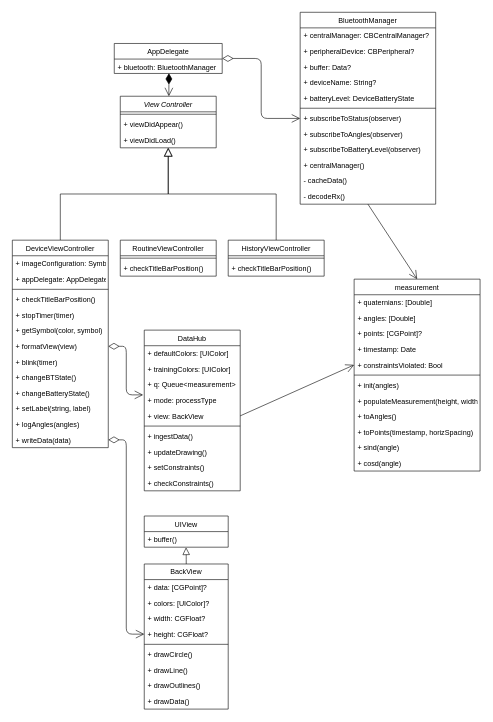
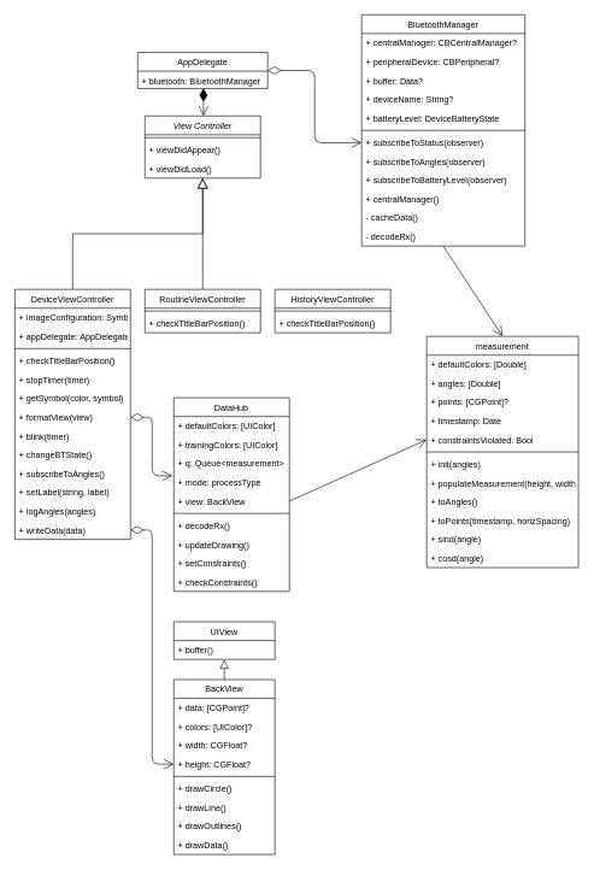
- <mxCell id="4" value="" style="endArrow=block;endSize=12;endFill=0;shadow=0;strokeWidth=1;rounded=0;edgeStyle=elbowEdgeStyle;elbow=vertical;exitX=0.5;exitY=0;exitDx=0;exitDy=0;" edge="1" parent="1" source="30" target="36"><mxGeometry width="160" relative="1" as="geometry"><mxPoint x="290" y="410" as="sourcePoint" /><mxPoint x="300" y="300" as="targetPoint" /></mxGeometry></mxCell>
+ <mxCell id="3" value="" style="endArrow=block;endSize=12;endFill=0;shadow=0;strokeWidth=1;rounded=0;edgeStyle=elbowEdgeStyle;elbow=vertical;" parent="1" source="27" target="33" edge="1"><mxGeometry width="160" relative="1" as="geometry"><mxPoint x="210" y="413" as="sourcePoint" /><mxPoint x="310" y="311" as="targetPoint" /></mxGeometry></mxCell>
- <mxCell id="38" value="+ quaternians: [Double]" style="text;strokeColor=none;fillColor=none;align=left;verticalAlign=top;spacingLeft=4;spacingRight=4;overflow=hidden;rotatable=0;points=[[0,0.5],[1,0.5]];portConstraint=eastwest;" vertex="1" parent="37"><mxGeometry y="26" width="210" height="26" as="geometry" /></mxCell>
+ <mxCell id="38" value="+ defaultColors: [Double]" style="text;strokeColor=none;fillColor=none;align=left;verticalAlign=top;spacingLeft=4;spacingRight=4;overflow=hidden;rotatable=0;points=[[0,0.5],[1,0.5]];portConstraint=eastwest;" vertex="1" parent="37"><mxGeometry y="26" width="210" height="26" as="geometry" /></mxCell>
- <mxCell id="23" value="+ changeBatteryState()" style="text;align=left;verticalAlign=top;spacingLeft=4;spacingRight=4;overflow=hidden;rotatable=0;points=[[0,0.5],[1,0.5]];portConstraint=eastwest;" vertex="1" parent="13"><mxGeometry y="242" width="160" height="26" as="geometry" /></mxCell>
+ <mxCell id="23" value="+ subscribeToAngles()" style="text;align=left;verticalAlign=top;spacingLeft=4;spacingRight=4;overflow=hidden;rotatable=0;points=[[0,0.5],[1,0.5]];portConstraint=eastwest;" vertex="1" parent="13"><mxGeometry y="242" width="160" height="26" as="geometry" /></mxCell>
- <mxCell id="84" value="+ ingestData()" style="text;strokeColor=none;fillColor=none;align=left;verticalAlign=top;spacingLeft=4;spacingRight=4;overflow=hidden;rotatable=0;points=[[0,0.5],[1,0.5]];portConstraint=eastwest;" vertex="1" parent="77"><mxGeometry y="164" width="160" height="26" as="geometry" /></mxCell>
+ <mxCell id="84" value="+ decodeRx()" style="text;strokeColor=none;fillColor=none;align=left;verticalAlign=top;spacingLeft=4;spacingRight=4;overflow=hidden;rotatable=0;points=[[0,0.5],[1,0.5]];portConstraint=eastwest;" vertex="1" parent="77"><mxGeometry y="164" width="160" height="26" as="geometry" /></mxCell>
